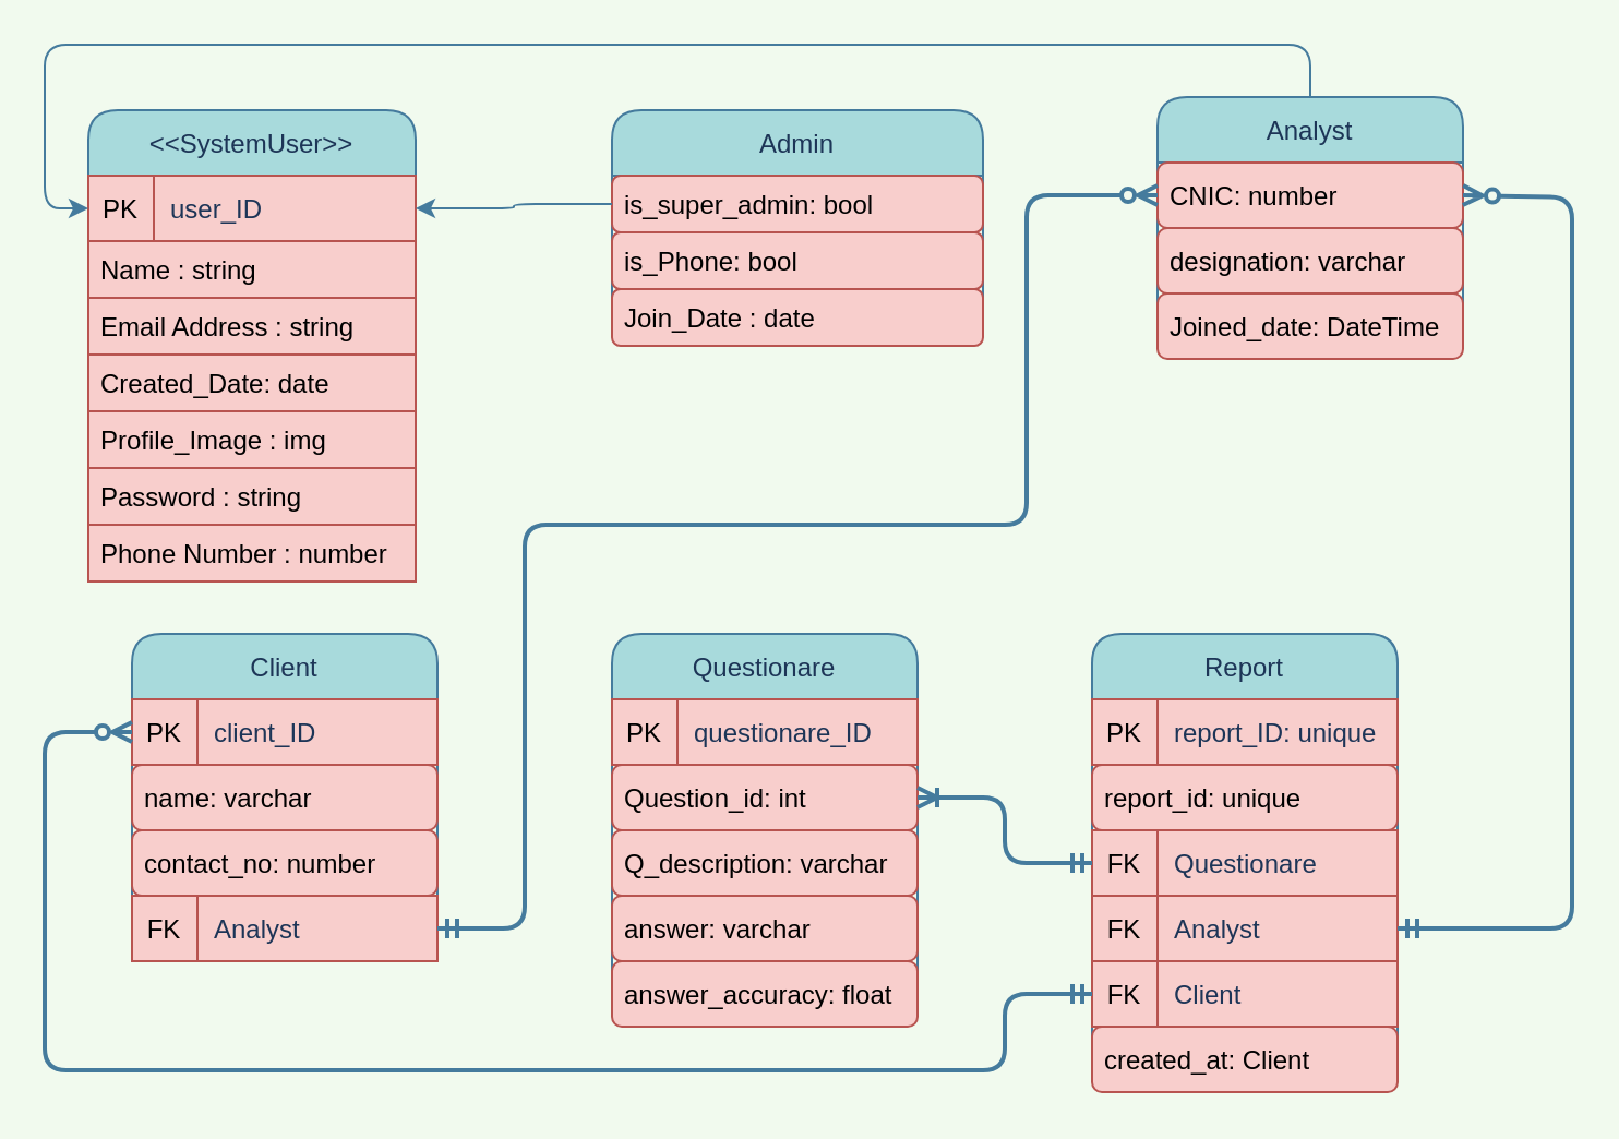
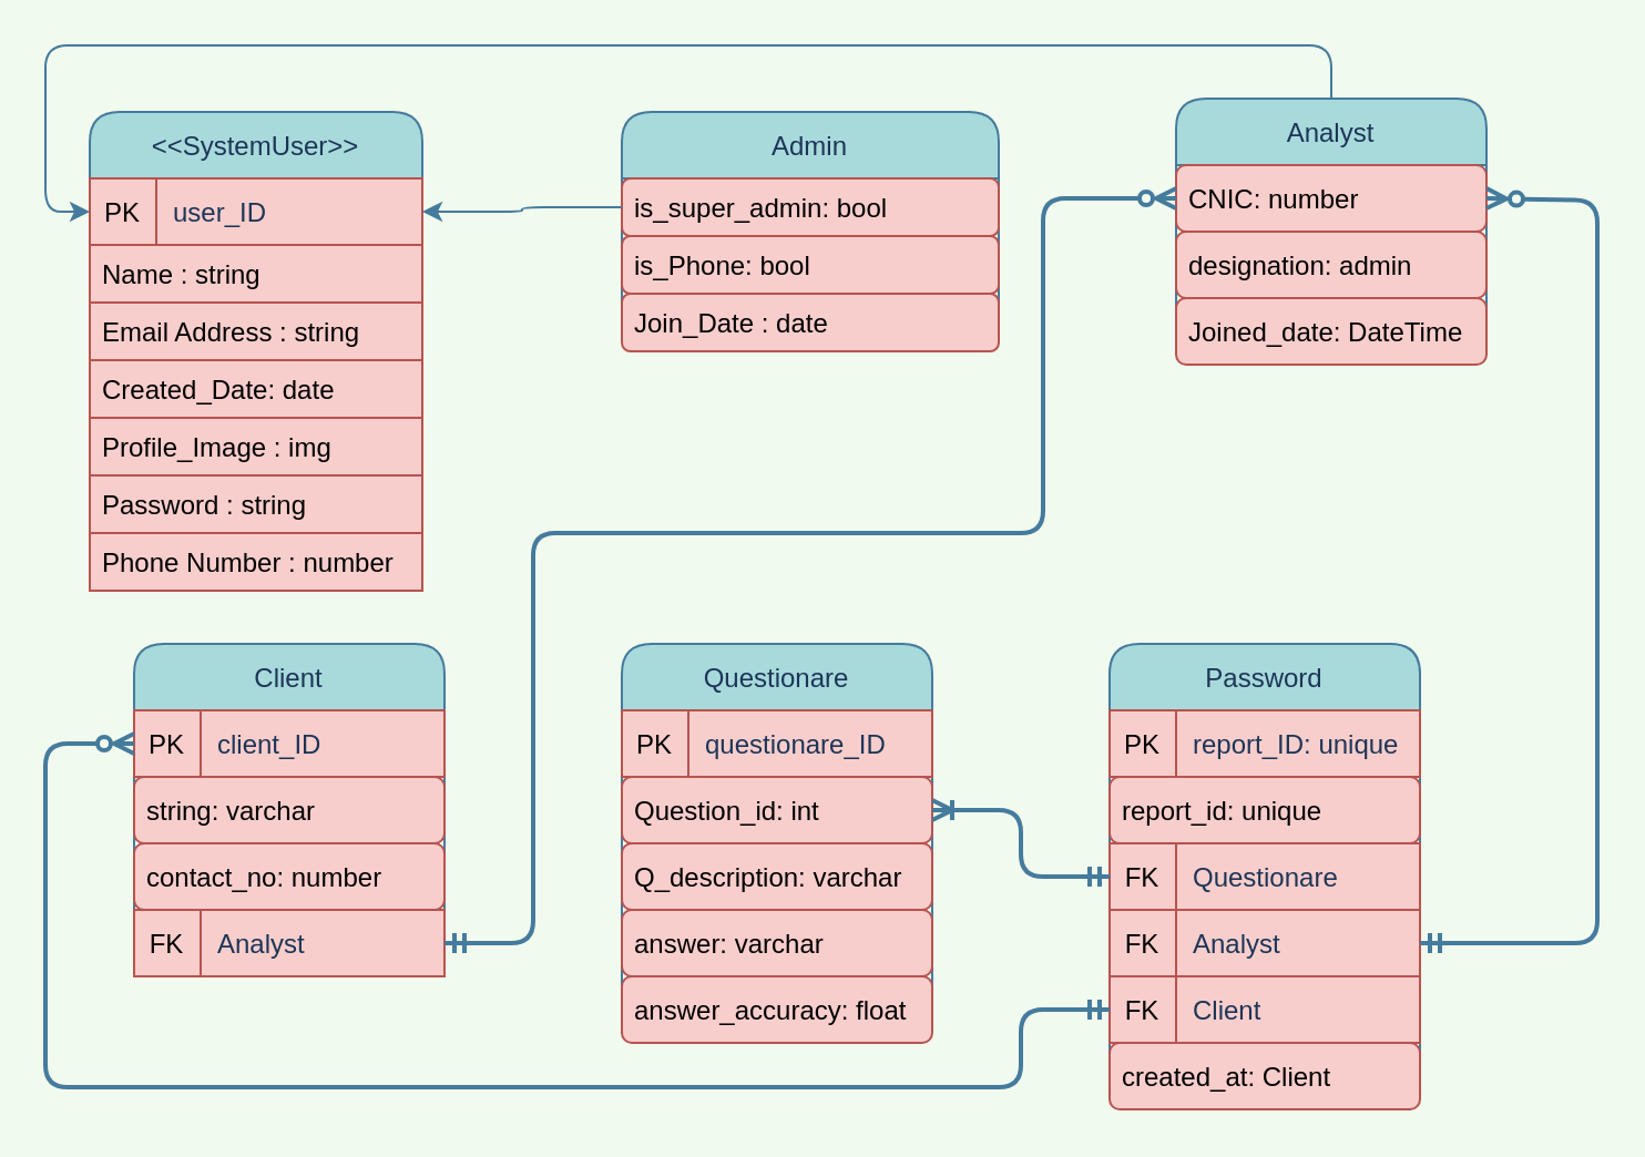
- <mxCell id="20" value="designation: varchar" style="text;strokeColor=#b85450;fillColor=#f8cecc;align=left;verticalAlign=middle;spacingLeft=4;spacingRight=4;overflow=hidden;points=[[0,0.5],[1,0.5]];portConstraint=eastwest;rotatable=0;rounded=1;" vertex="1" parent="18"><mxGeometry y="60" width="140" height="30" as="geometry" /></mxCell>
+ <mxCell id="20" value="designation: admin" style="text;strokeColor=#b85450;fillColor=#f8cecc;align=left;verticalAlign=middle;spacingLeft=4;spacingRight=4;overflow=hidden;points=[[0,0.5],[1,0.5]];portConstraint=eastwest;rotatable=0;rounded=1;" vertex="1" parent="18"><mxGeometry y="60" width="140" height="30" as="geometry" /></mxCell>
- <mxCell id="42" value="Report" style="swimlane;fontStyle=0;childLayout=stackLayout;horizontal=1;startSize=30;horizontalStack=0;resizeParent=1;resizeParentMax=0;resizeLast=0;collapsible=1;marginBottom=0;rounded=1;fontColor=#1D3557;strokeColor=#457B9D;fillColor=#A8DADC;" vertex="1" parent="1"><mxGeometry x="500" y="290" width="140" height="210" as="geometry" /></mxCell>
+ <mxCell id="42" value="Password" style="swimlane;fontStyle=0;childLayout=stackLayout;horizontal=1;startSize=30;horizontalStack=0;resizeParent=1;resizeParentMax=0;resizeLast=0;collapsible=1;marginBottom=0;rounded=1;fontColor=#1D3557;strokeColor=#457B9D;fillColor=#A8DADC;" vertex="1" parent="1"><mxGeometry x="500" y="290" width="140" height="210" as="geometry" /></mxCell>
- <mxCell id="27" value="name: varchar" style="text;strokeColor=#b85450;fillColor=#f8cecc;align=left;verticalAlign=middle;spacingLeft=4;spacingRight=4;overflow=hidden;points=[[0,0.5],[1,0.5]];portConstraint=eastwest;rotatable=0;rounded=1;" vertex="1" parent="22"><mxGeometry y="60" width="140" height="30" as="geometry" /></mxCell>
+ <mxCell id="27" value="string: varchar" style="text;strokeColor=#b85450;fillColor=#f8cecc;align=left;verticalAlign=middle;spacingLeft=4;spacingRight=4;overflow=hidden;points=[[0,0.5],[1,0.5]];portConstraint=eastwest;rotatable=0;rounded=1;" vertex="1" parent="22"><mxGeometry y="60" width="140" height="30" as="geometry" /></mxCell>
